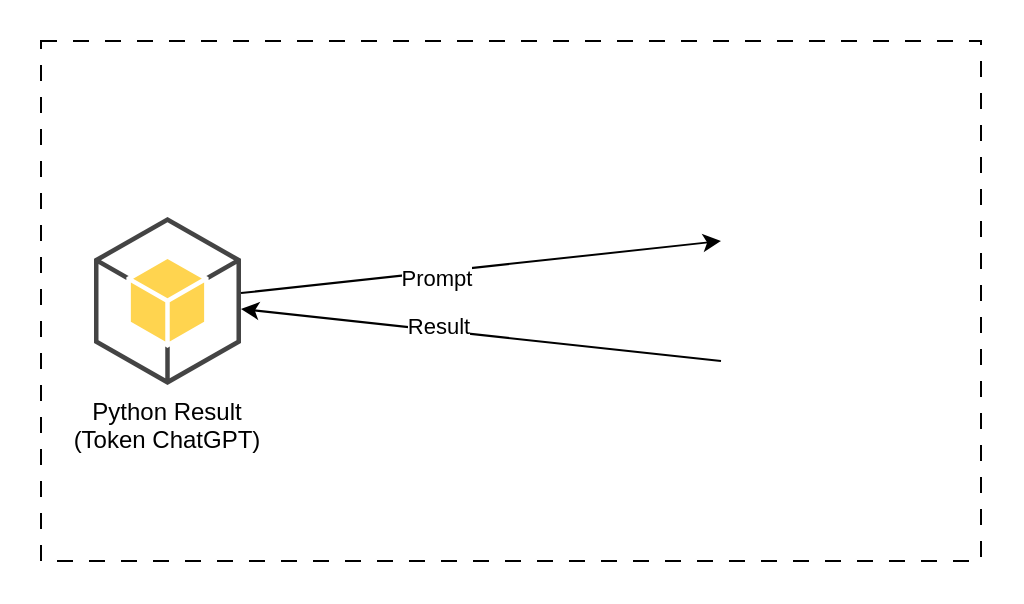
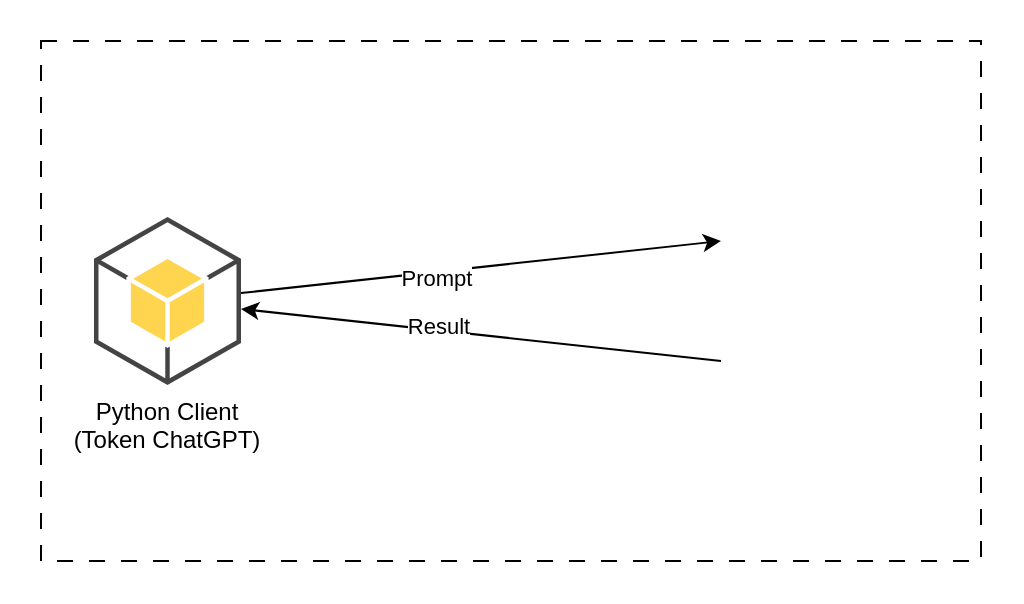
- <mxCell id="3" value="Python Result&lt;br&gt;(Token ChatGPT)" style="outlineConnect=0;dashed=0;verticalLabelPosition=bottom;verticalAlign=top;align=center;html=1;shape=mxgraph.aws3.android;fillColor=#FFD44F;gradientColor=none;" vertex="1" parent="1"><mxGeometry x="46.5" y="108" width="73.5" height="84" as="geometry" /></mxCell>
+ <mxCell id="3" value="Python Client&lt;br&gt;(Token ChatGPT)" style="outlineConnect=0;dashed=0;verticalLabelPosition=bottom;verticalAlign=top;align=center;html=1;shape=mxgraph.aws3.android;fillColor=#FFD44F;gradientColor=none;" vertex="1" parent="1"><mxGeometry x="46.5" y="108" width="73.5" height="84" as="geometry" /></mxCell>
